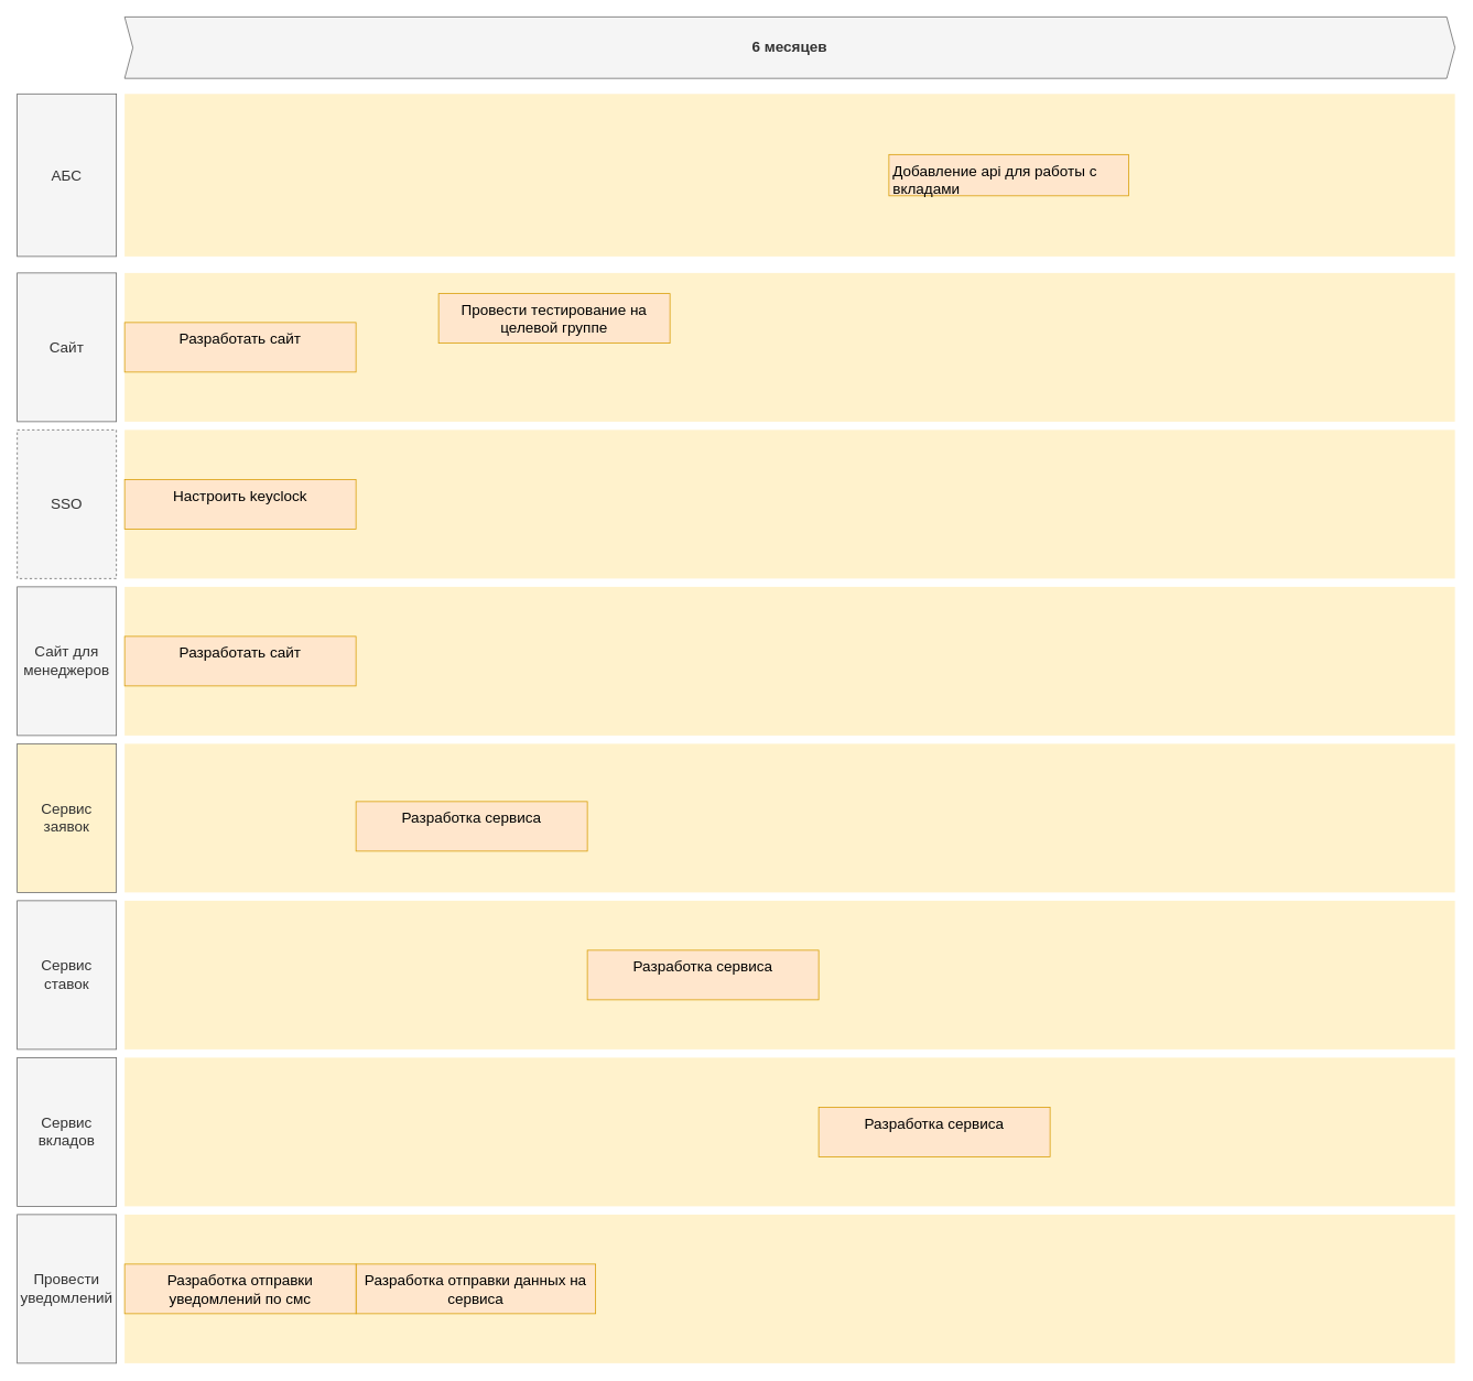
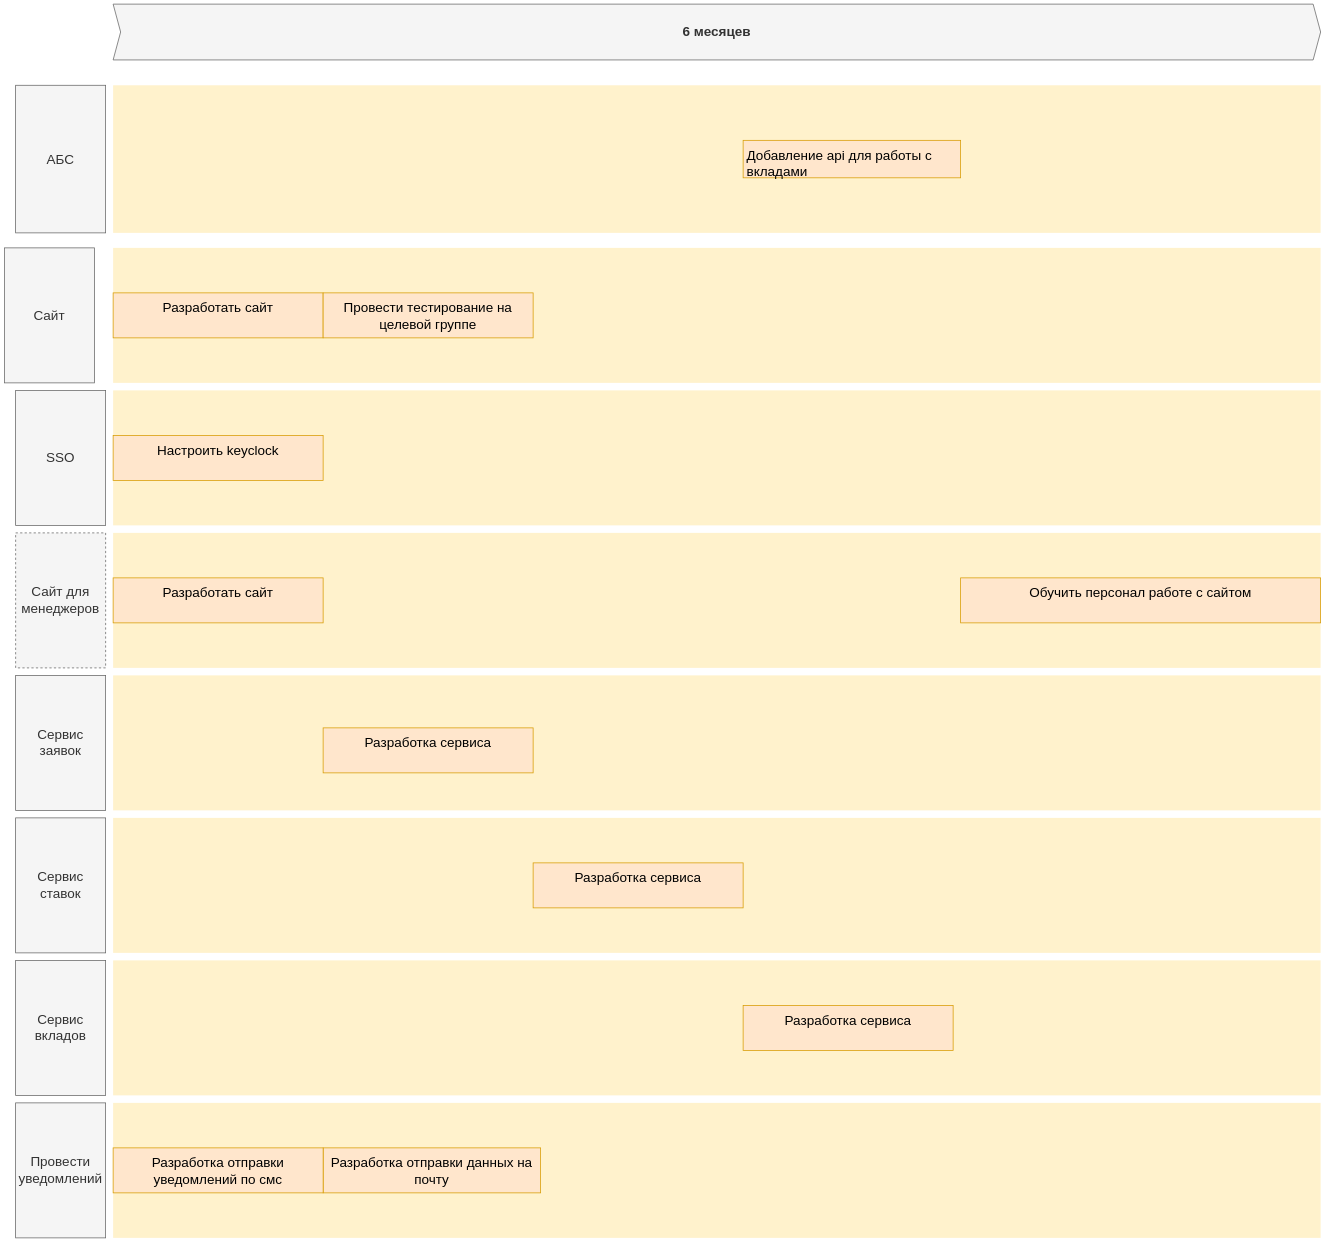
- <mxCell id="7" value="6 месяцев" style="shape=step;perimeter=stepPerimeter;whiteSpace=wrap;html=1;fixedSize=1;size=10;fillColor=#f5f5f5;strokeColor=#666666;fontSize=18;fontStyle=1;align=center;rounded=0;fontColor=#333333;" parent="1" vertex="1"><mxGeometry x="150" y="20" width="1610" height="74.4" as="geometry" /></mxCell>
+ <mxCell id="7" value="6 месяцев" style="shape=step;perimeter=stepPerimeter;whiteSpace=wrap;html=1;fixedSize=1;size=10;fillColor=#f5f5f5;strokeColor=#666666;fontSize=18;fontStyle=1;align=center;rounded=0;fontColor=#333333;" parent="1" vertex="1"><mxGeometry x="150" y="5" width="1610" height="74.4" as="geometry" /></mxCell>
- <mxCell id="4" value="Добавление api для работы с вкладами" style="shape=rect;fillColor=#ffe6cc;strokeColor=#d79b00;fontSize=18;html=1;whiteSpace=wrap;align=left;verticalAlign=top;spacing=5;rounded=0;" parent="1" vertex="1"><mxGeometry x="1075" y="186.6" width="290" height="50" as="geometry" /></mxCell>
+ <mxCell id="4" value="Добавление api для работы с вкладами" style="shape=rect;fillColor=#ffe6cc;strokeColor=#d79b00;fontSize=18;html=1;whiteSpace=wrap;align=left;verticalAlign=top;spacing=5;rounded=0;" parent="1" vertex="1"><mxGeometry x="990" y="186.6" width="290" height="50" as="geometry" /></mxCell>
- <mxCell id="28" value="Провести тестирование на целевой группе" style="shape=rect;fillColor=#ffe6cc;strokeColor=#d79b00;fontSize=18;html=1;whiteSpace=wrap;align=center;verticalAlign=top;spacing=5;rounded=0;" vertex="1" parent="1"><mxGeometry x="530" y="355" width="280" height="60" as="geometry" /></mxCell>
+ <mxCell id="28" value="Провести тестирование на целевой группе" style="shape=rect;fillColor=#ffe6cc;strokeColor=#d79b00;fontSize=18;html=1;whiteSpace=wrap;align=center;verticalAlign=top;spacing=5;rounded=0;" vertex="1" parent="1"><mxGeometry x="430" y="390" width="280" height="60" as="geometry" /></mxCell>
- <mxCell id="6" value="Сайт" style="rounded=0;whiteSpace=wrap;html=1;fillColor=#f5f5f5;fontColor=#333333;strokeColor=#666666;fontSize=18;" parent="1" vertex="1"><mxGeometry x="20" y="330" width="120" height="180" as="geometry" /></mxCell>
+ <mxCell id="6" value="Сайт" style="rounded=0;whiteSpace=wrap;html=1;fillColor=#f5f5f5;fontColor=#333333;strokeColor=#666666;fontSize=18;" parent="1" vertex="1"><mxGeometry x="5" y="330" width="120" height="180" as="geometry" /></mxCell>
- <mxCell id="10" value="SSO" style="rounded=0;whiteSpace=wrap;html=1;fillColor=#f5f5f5;fontColor=#333333;strokeColor=#666666;fontSize=18;dashed=1;" parent="1" vertex="1"><mxGeometry x="20" y="520" width="120" height="180" as="geometry" /></mxCell>
+ <mxCell id="10" value="SSO" style="rounded=0;whiteSpace=wrap;html=1;fillColor=#f5f5f5;fontColor=#333333;strokeColor=#666666;fontSize=18;" parent="1" vertex="1"><mxGeometry x="20" y="520" width="120" height="180" as="geometry" /></mxCell>
- <mxCell id="13" value="Сайт для менеджеров" style="rounded=0;whiteSpace=wrap;html=1;fillColor=#f5f5f5;fontColor=#333333;strokeColor=#666666;fontSize=18;" parent="1" vertex="1"><mxGeometry x="20" y="710" width="120" height="180" as="geometry" /></mxCell>
+ <mxCell id="13" value="Сайт для менеджеров" style="rounded=0;whiteSpace=wrap;html=1;fillColor=#f5f5f5;fontColor=#333333;strokeColor=#666666;fontSize=18;dashed=1;" parent="1" vertex="1"><mxGeometry x="20" y="710" width="120" height="180" as="geometry" /></mxCell>
+ <mxCell id="14" value="Обучить персонал работе с сайтом" style="shape=rect;fillColor=#ffe6cc;strokeColor=#d79b00;fontSize=18;html=1;whiteSpace=wrap;align=center;verticalAlign=top;spacing=5;rounded=0;" parent="1" vertex="1"><mxGeometry x="1280" y="770" width="480" height="60" as="geometry" /></mxCell>
- <mxCell id="16" value="Сервис заявок" style="rounded=0;whiteSpace=wrap;html=1;fillColor=#fff2cc;fontColor=#333333;strokeColor=#666666;fontSize=18;" vertex="1" parent="1"><mxGeometry x="20" y="900" width="120" height="180" as="geometry" /></mxCell>
+ <mxCell id="16" value="Сервис заявок" style="rounded=0;whiteSpace=wrap;html=1;fillColor=#f5f5f5;fontColor=#333333;strokeColor=#666666;fontSize=18;" vertex="1" parent="1"><mxGeometry x="20" y="900" width="120" height="180" as="geometry" /></mxCell>
- <mxCell id="25" value="Разработка отправки данных на сервиса" style="shape=rect;fillColor=#ffe6cc;strokeColor=#d79b00;fontSize=18;html=1;whiteSpace=wrap;align=center;verticalAlign=top;spacing=5;rounded=0;" vertex="1" parent="1"><mxGeometry x="430" y="1530" width="290" height="60" as="geometry" /></mxCell>
+ <mxCell id="25" value="Разработка отправки данных на почту" style="shape=rect;fillColor=#ffe6cc;strokeColor=#d79b00;fontSize=18;html=1;whiteSpace=wrap;align=center;verticalAlign=top;spacing=5;rounded=0;" vertex="1" parent="1"><mxGeometry x="430" y="1530" width="290" height="60" as="geometry" /></mxCell>
